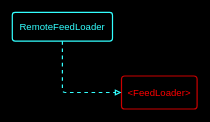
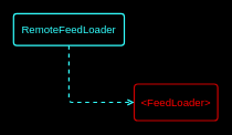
- <mxCell id="3" style="edgeStyle=orthogonalEdgeStyle;rounded=1;orthogonalLoop=1;jettySize=auto;html=1;exitX=0.5;exitY=1;exitDx=0;exitDy=0;entryX=0;entryY=0.5;entryDx=0;entryDy=0;dashed=1;endArrow=block;endFill=0;startArrow=none;startFill=0;fontSize=16;fillColor=none;strokeColor=#33FFFF;fontColor=#33FFFF;arcSize=10;strokeWidth=2;" edge="1" parent="1" source="4" target="2"><mxGeometry relative="1" as="geometry" /></mxCell>
+ <mxCell id="3" style="edgeStyle=orthogonalEdgeStyle;rounded=1;orthogonalLoop=1;jettySize=auto;html=1;exitX=0.5;exitY=1;exitDx=0;exitDy=0;entryX=0;entryY=0.5;entryDx=0;entryDy=0;dashed=1;endArrow=open;endFill=0;startArrow=none;startFill=0;fontSize=16;fillColor=none;strokeColor=#33FFFF;fontColor=#33FFFF;arcSize=10;strokeWidth=2;" edge="1" parent="1" source="4" target="2"><mxGeometry relative="1" as="geometry" /></mxCell>
